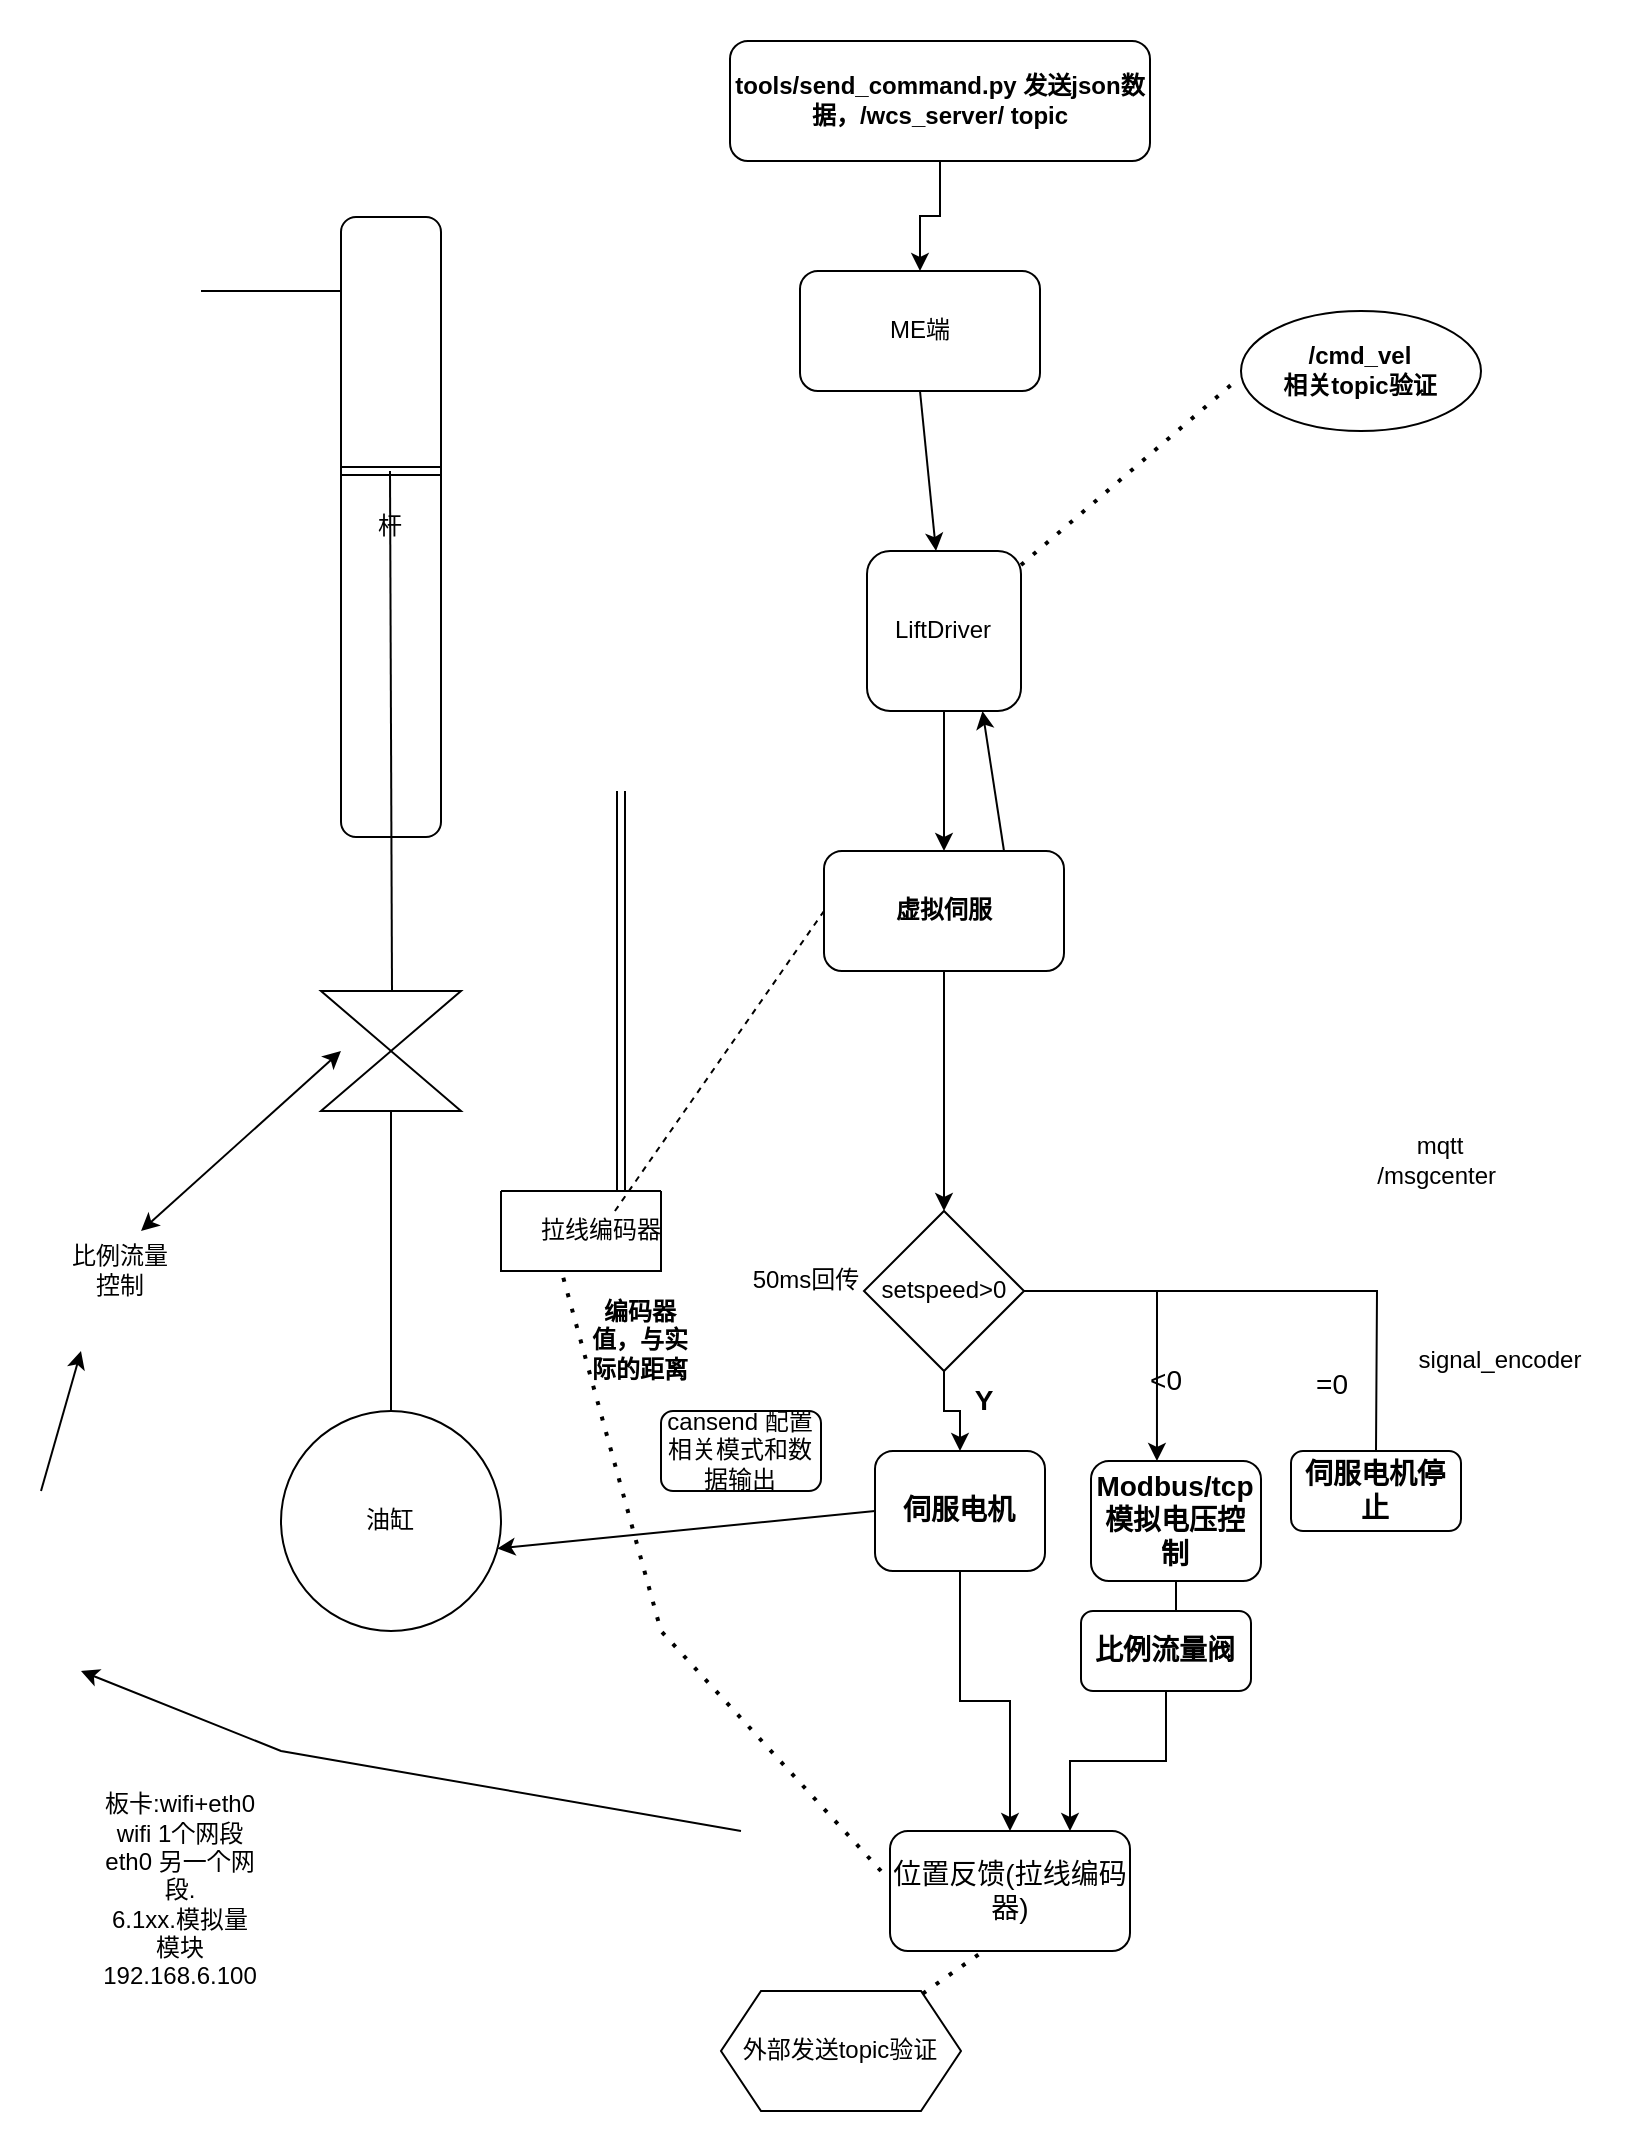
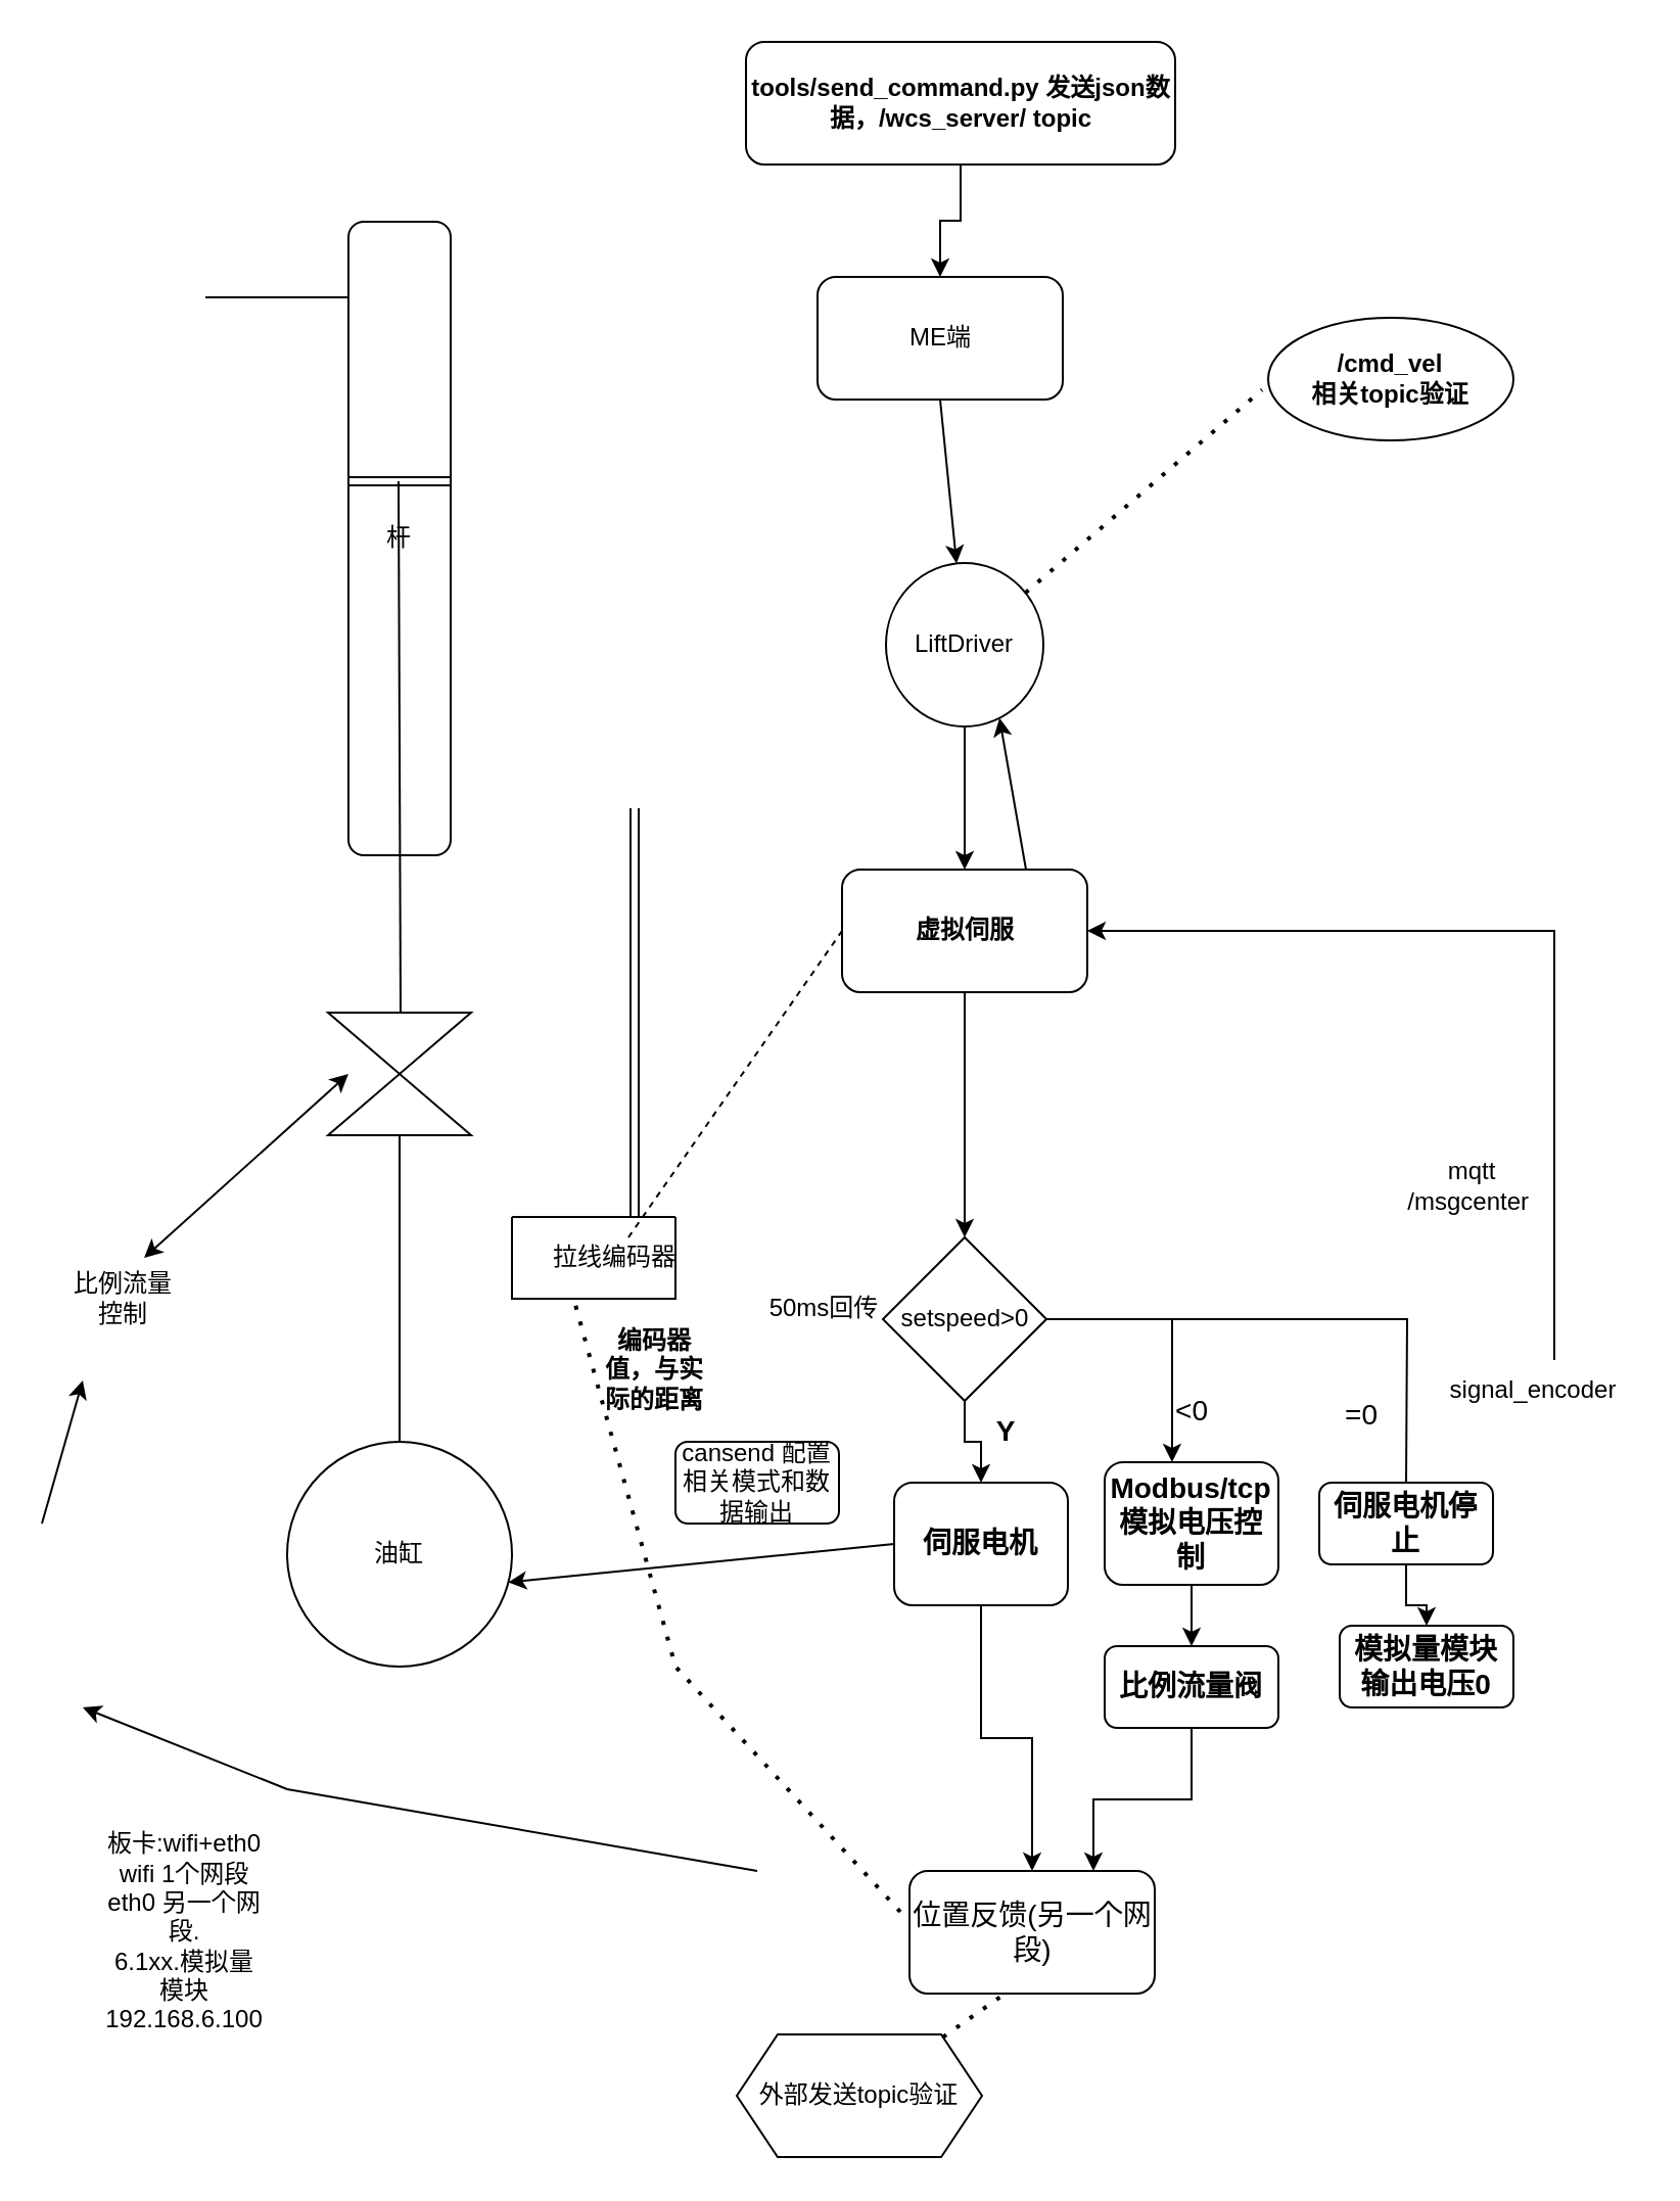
- <mxCell id="23" value="LiftDriver" style="rounded=1;whiteSpace=wrap;html=1;direction=south;" parent="1" vertex="1"><mxGeometry x="433" y="275" width="77" height="80" as="geometry" /></mxCell>
+ <mxCell id="23" value="LiftDriver" style="ellipse;whiteSpace=wrap;html=1;direction=south;" parent="1" vertex="1"><mxGeometry x="433" y="275" width="77" height="80" as="geometry" /></mxCell>
+ <mxCell id="28" style="edgeStyle=orthogonalEdgeStyle;rounded=0;orthogonalLoop=1;jettySize=auto;html=1;entryX=1;entryY=0.5;entryDx=0;entryDy=0;fontSize=14;" parent="1" source="29" target="3" edge="1"><mxGeometry relative="1" as="geometry"><Array as="points"><mxPoint x="760" y="455" /></Array></mxGeometry></mxCell>
- <mxCell id="45" value="Modbus/tcp模拟电压控制" style="rounded=1;whiteSpace=wrap;html=1;fontStyle=1;fontSize=14;" parent="1" vertex="1"><mxGeometry x="545" y="730" width="85" height="60" as="geometry" /></mxCell>
+ <mxCell id="45" value="Modbus/tcp模拟电压控制" style="rounded=1;whiteSpace=wrap;html=1;fontStyle=1;fontSize=14;" parent="1" vertex="1"><mxGeometry x="540" y="715" width="85" height="60" as="geometry" /></mxCell>
+ <mxCell id="50" value="" style="edgeStyle=orthogonalEdgeStyle;rounded=0;orthogonalLoop=1;jettySize=auto;html=1;" edge="1" parent="1" source="51" target="49"><mxGeometry relative="1" as="geometry" /></mxCell>
+ <mxCell id="49" value="模拟量模块输出电压0" style="rounded=1;whiteSpace=wrap;html=1;fontStyle=1;fontSize=14;" vertex="1" parent="1"><mxGeometry x="655" y="795" width="85" height="40" as="geometry" /></mxCell>
- <mxCell id="48" value="位置反馈(拉线编码器)" style="rounded=1;whiteSpace=wrap;html=1;fontSize=14;" parent="1" vertex="1"><mxGeometry x="444.5" y="915" width="120" height="60" as="geometry" /></mxCell>
+ <mxCell id="48" value="位置反馈(另一个网段)" style="rounded=1;whiteSpace=wrap;html=1;fontSize=14;" parent="1" vertex="1"><mxGeometry x="444.5" y="915" width="120" height="60" as="geometry" /></mxCell>
